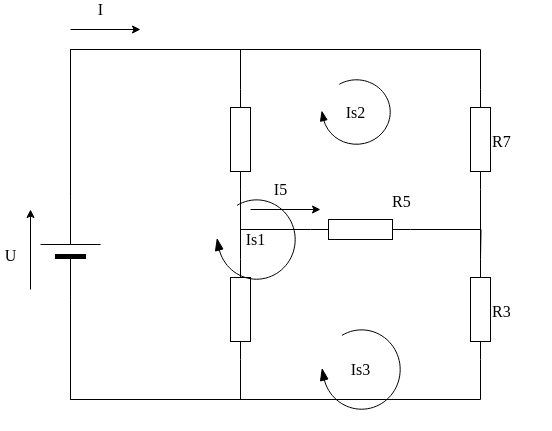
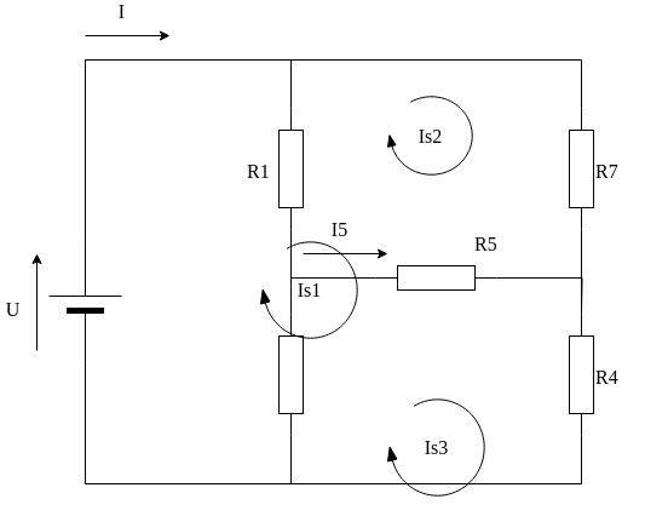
+ <mxCell id="16" value="R1" style="text;html=1;resizable=0;points=[];autosize=1;align=left;verticalAlign=top;spacingTop=-4;fontSize=16;fontFamily=Verdana" parent="1" vertex="1"><mxGeometry x="202" y="120" width="40" height="20" as="geometry" /></mxCell>
- <mxCell id="19" value="R3" style="text;html=1;resizable=0;points=[];autosize=1;align=left;verticalAlign=top;spacingTop=-4;fontSize=16;fontFamily=Verdana" parent="1" vertex="1"><mxGeometry x="490" y="290" width="40" height="20" as="geometry" /></mxCell>
+ <mxCell id="19" value="R4" style="text;html=1;resizable=0;points=[];autosize=1;align=left;verticalAlign=top;spacingTop=-4;fontSize=16;fontFamily=Verdana" parent="1" vertex="1"><mxGeometry x="490" y="290" width="40" height="20" as="geometry" /></mxCell>
